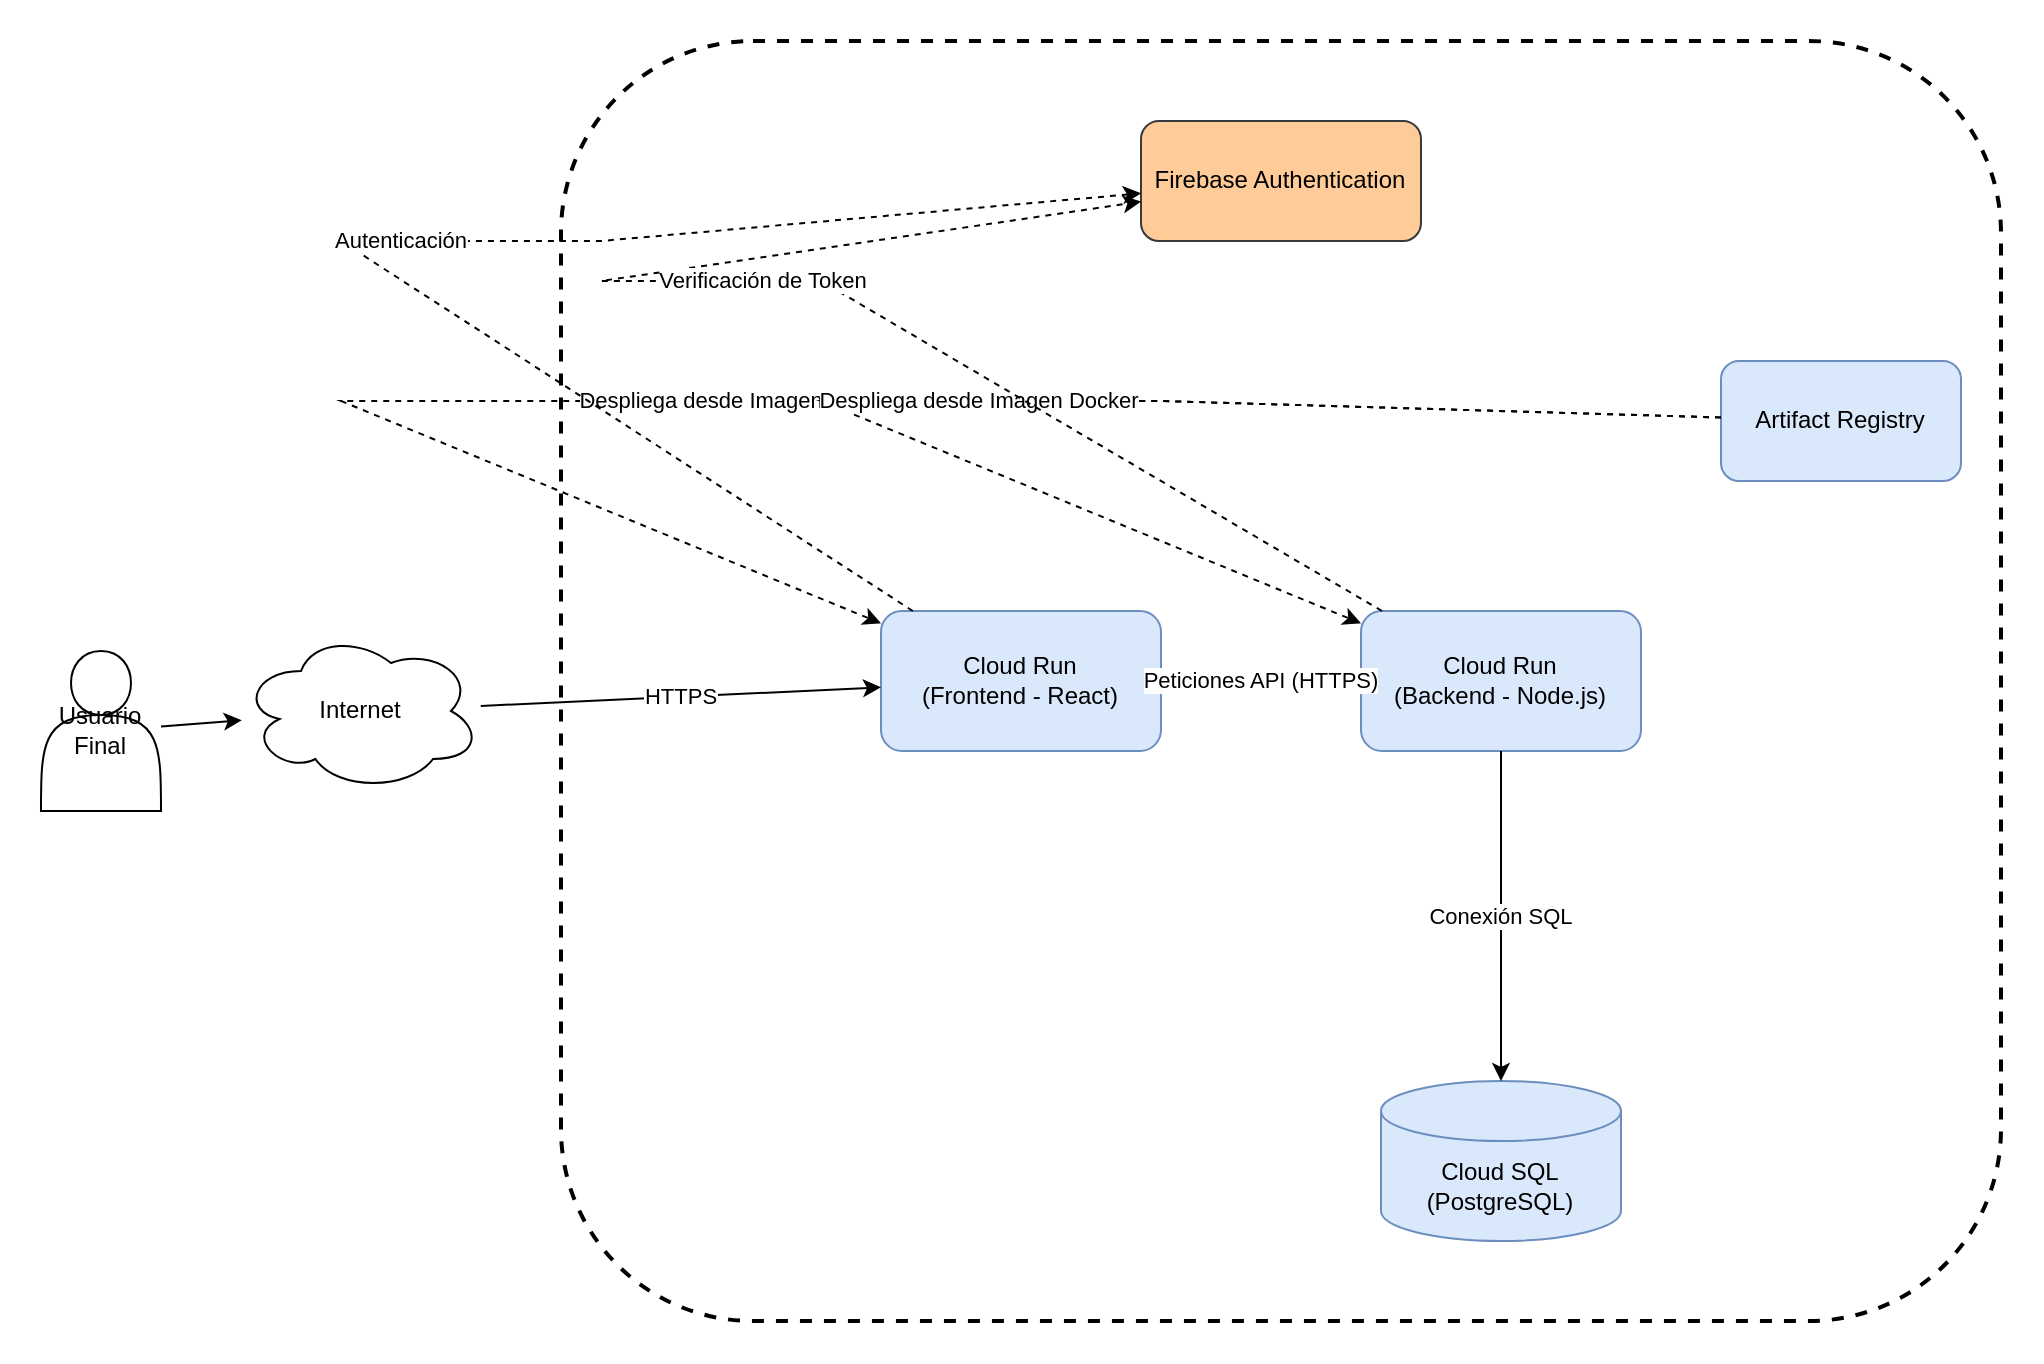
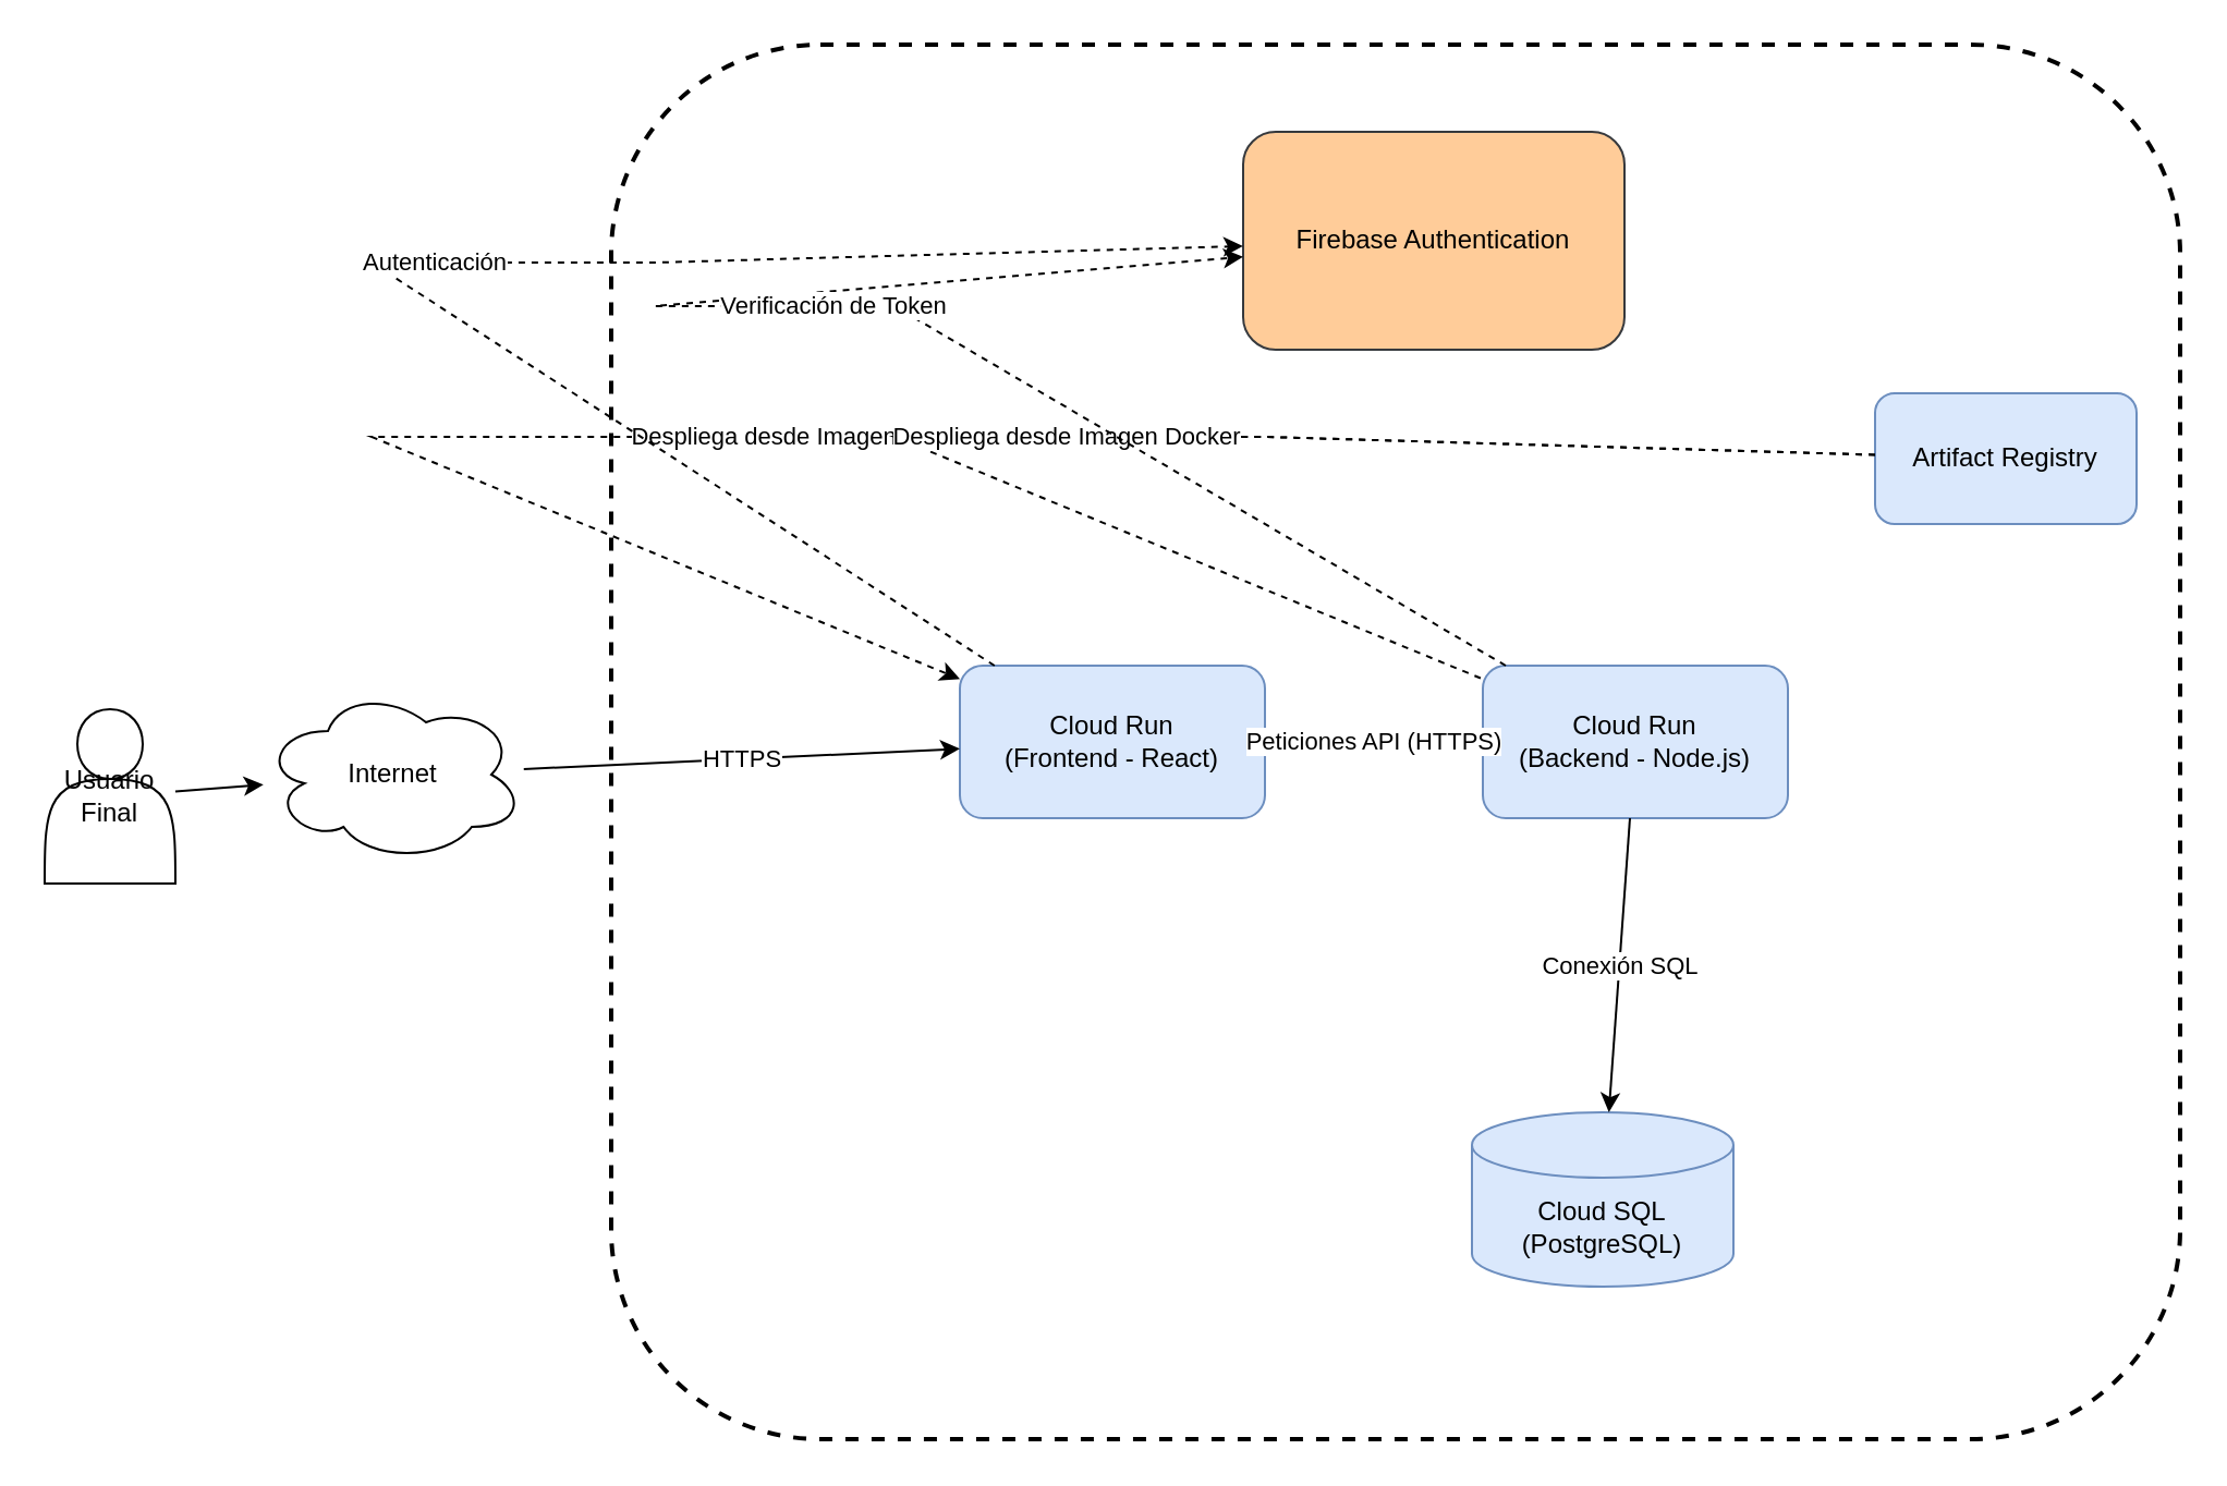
- <mxCell id="6" value="Firebase Authentication" style="rounded=1;whiteSpace=wrap;html=1;fillColor=#FFCC99;strokeColor=#36393d;" parent="5" vertex="1"><mxGeometry x="290" y="40" width="140" height="60" as="geometry" /></mxCell>
+ <mxCell id="6" value="Firebase Authentication" style="rounded=1;whiteSpace=wrap;html=1;fillColor=#FFCC99;strokeColor=#36393d;" parent="5" vertex="1"><mxGeometry x="290" y="40" width="175" height="100" as="geometry" /></mxCell>
- <mxCell id="15" value="Despliega desde Imagen Docker" style="endArrow=classic;html=1;rounded=0;dashed=1;" parent="1" source="10" target="8" edge="1"><mxGeometry width="50" height="50" relative="1" as="geometry"><mxPoint x="580" y="170" as="sourcePoint" /><mxPoint x="490" y="240" as="targetPoint" /><Array as="points"><mxPoint x="580" y="200" /><mxPoint x="410" y="200" /></Array></mxGeometry></mxCell>
+ <mxCell id="15" value="Despliega desde Imagen Docker" style="endArrow=none;html=1;rounded=0;dashed=1;" parent="1" source="10" target="8" edge="1"><mxGeometry width="50" height="50" relative="1" as="geometry"><mxPoint x="580" y="170" as="sourcePoint" /><mxPoint x="490" y="240" as="targetPoint" /><Array as="points"><mxPoint x="580" y="200" /><mxPoint x="410" y="200" /></Array></mxGeometry></mxCell>
- <mxCell id="9" value="Cloud SQL&lt;br&gt;(PostgreSQL)" style="shape=cylinder3;whiteSpace=wrap;html=1;boundedLbl=1;backgroundOutline=1;size=15;fillColor=#DAE8FC;strokeColor=#6c8ebf;" parent="5" vertex="1"><mxGeometry x="410" y="520" width="120" height="80" as="geometry" /></mxCell>
+ <mxCell id="9" value="Cloud SQL&lt;br&gt;(PostgreSQL)" style="shape=cylinder3;whiteSpace=wrap;html=1;boundedLbl=1;backgroundOutline=1;size=15;fillColor=#DAE8FC;strokeColor=#6c8ebf;" parent="5" vertex="1"><mxGeometry x="395" y="490" width="120" height="80" as="geometry" /></mxCell>
